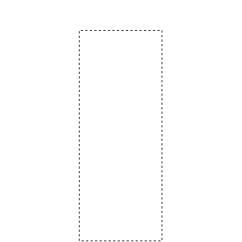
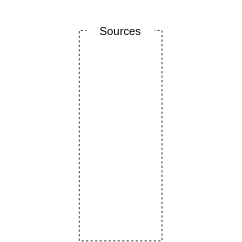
+ <mxCell id="3" value="&lt;font style=&quot;font-size: 15px;&quot;&gt;Sources&lt;/font&gt;" style="rounded=0;whiteSpace=wrap;html=1;strokeColor=none;" vertex="1" parent="1"><mxGeometry x="115" y="20" width="90" height="40" as="geometry" /></mxCell>
